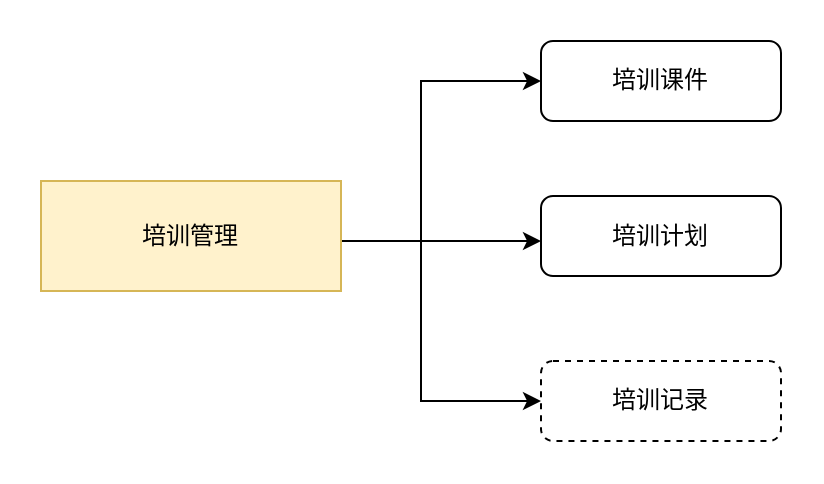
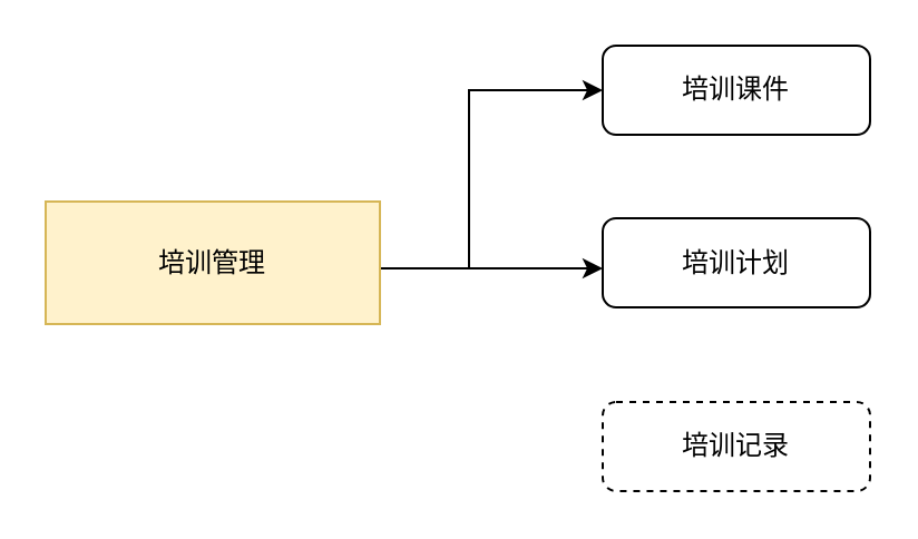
- <mxCell id="4" style="edgeStyle=orthogonalEdgeStyle;rounded=0;orthogonalLoop=1;jettySize=auto;html=1;exitX=1;exitY=0.5;exitDx=0;exitDy=0;entryX=0;entryY=0.5;entryDx=0;entryDy=0;" edge="1" parent="1" source="5" target="8"><mxGeometry relative="1" as="geometry"><Array as="points"><mxPoint x="160" y="118" /><mxPoint x="160" y="120" /><mxPoint x="210" y="120" /><mxPoint x="210" y="200" /><mxPoint x="270" y="200" /></Array></mxGeometry></mxCell>
